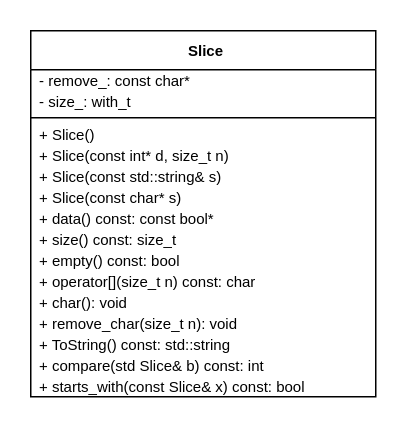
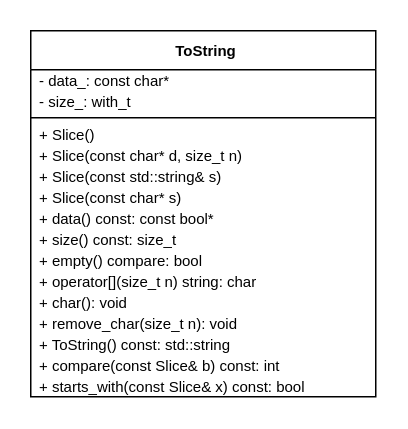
- <mxCell id="2" value="Slice" style="swimlane;fontStyle=1;align=center;verticalAlign=middle;childLayout=stackLayout;horizontal=1;startSize=26;horizontalStack=0;resizeParent=1;resizeParentMax=0;resizeLast=0;collapsible=1;marginBottom=0;spacing=2;spacingLeft=4;fontSize=10;labelPosition=center;verticalLabelPosition=middle;" parent="1" vertex="1"><mxGeometry x="20" y="20" width="230" height="244" as="geometry" /></mxCell>
+ <mxCell id="2" value="ToString" style="swimlane;fontStyle=1;align=center;verticalAlign=middle;childLayout=stackLayout;horizontal=1;startSize=26;horizontalStack=0;resizeParent=1;resizeParentMax=0;resizeLast=0;collapsible=1;marginBottom=0;spacing=2;spacingLeft=4;fontSize=10;labelPosition=center;verticalLabelPosition=middle;" parent="1" vertex="1"><mxGeometry x="20" y="20" width="230" height="244" as="geometry" /></mxCell>
- <mxCell id="3" value="- remove_: const char*" style="text;strokeColor=none;fillColor=none;align=left;verticalAlign=middle;spacingLeft=4;spacingRight=4;overflow=hidden;rotatable=0;points=[[0,0.5],[1,0.5]];portConstraint=eastwest;fontSize=10;" parent="2" vertex="1"><mxGeometry y="26" width="230" height="14" as="geometry" /></mxCell>
+ <mxCell id="3" value="- data_: const char*" style="text;strokeColor=none;fillColor=none;align=left;verticalAlign=middle;spacingLeft=4;spacingRight=4;overflow=hidden;rotatable=0;points=[[0,0.5],[1,0.5]];portConstraint=eastwest;fontSize=10;" parent="2" vertex="1"><mxGeometry y="26" width="230" height="14" as="geometry" /></mxCell>
- <mxCell id="7" value="+ Slice(const int* d, size_t n)" style="text;strokeColor=none;fillColor=none;align=left;verticalAlign=middle;spacingLeft=4;spacingRight=4;overflow=hidden;rotatable=0;points=[[0,0.5],[1,0.5]];portConstraint=eastwest;spacing=2;fontSize=10;" parent="2" vertex="1"><mxGeometry y="76" width="230" height="14" as="geometry" /></mxCell>
+ <mxCell id="7" value="+ Slice(const char* d, size_t n)" style="text;strokeColor=none;fillColor=none;align=left;verticalAlign=middle;spacingLeft=4;spacingRight=4;overflow=hidden;rotatable=0;points=[[0,0.5],[1,0.5]];portConstraint=eastwest;spacing=2;fontSize=10;" parent="2" vertex="1"><mxGeometry y="76" width="230" height="14" as="geometry" /></mxCell>
- <mxCell id="12" value="+ empty() const: bool" style="text;strokeColor=none;fillColor=none;align=left;verticalAlign=middle;spacingLeft=4;spacingRight=4;overflow=hidden;rotatable=0;points=[[0,0.5],[1,0.5]];portConstraint=eastwest;spacing=2;fontSize=10;" parent="2" vertex="1"><mxGeometry y="146" width="230" height="14" as="geometry" /></mxCell>
+ <mxCell id="12" value="+ empty() compare: bool" style="text;strokeColor=none;fillColor=none;align=left;verticalAlign=middle;spacingLeft=4;spacingRight=4;overflow=hidden;rotatable=0;points=[[0,0.5],[1,0.5]];portConstraint=eastwest;spacing=2;fontSize=10;" parent="2" vertex="1"><mxGeometry y="146" width="230" height="14" as="geometry" /></mxCell>
- <mxCell id="13" value="+ operator[](size_t n) const: char" style="text;strokeColor=none;fillColor=none;align=left;verticalAlign=middle;spacingLeft=4;spacingRight=4;overflow=hidden;rotatable=0;points=[[0,0.5],[1,0.5]];portConstraint=eastwest;spacing=2;fontSize=10;" parent="2" vertex="1"><mxGeometry y="160" width="230" height="14" as="geometry" /></mxCell>
+ <mxCell id="13" value="+ operator[](size_t n) string: char" style="text;strokeColor=none;fillColor=none;align=left;verticalAlign=middle;spacingLeft=4;spacingRight=4;overflow=hidden;rotatable=0;points=[[0,0.5],[1,0.5]];portConstraint=eastwest;spacing=2;fontSize=10;" parent="2" vertex="1"><mxGeometry y="160" width="230" height="14" as="geometry" /></mxCell>
- <mxCell id="17" value="+ compare(std Slice&amp; b) const: int" style="text;strokeColor=none;fillColor=none;align=left;verticalAlign=middle;spacingLeft=4;spacingRight=4;overflow=hidden;rotatable=0;points=[[0,0.5],[1,0.5]];portConstraint=eastwest;spacing=2;fontSize=10;" parent="2" vertex="1"><mxGeometry y="216" width="230" height="14" as="geometry" /></mxCell>
+ <mxCell id="17" value="+ compare(const Slice&amp; b) const: int" style="text;strokeColor=none;fillColor=none;align=left;verticalAlign=middle;spacingLeft=4;spacingRight=4;overflow=hidden;rotatable=0;points=[[0,0.5],[1,0.5]];portConstraint=eastwest;spacing=2;fontSize=10;" parent="2" vertex="1"><mxGeometry y="216" width="230" height="14" as="geometry" /></mxCell>
